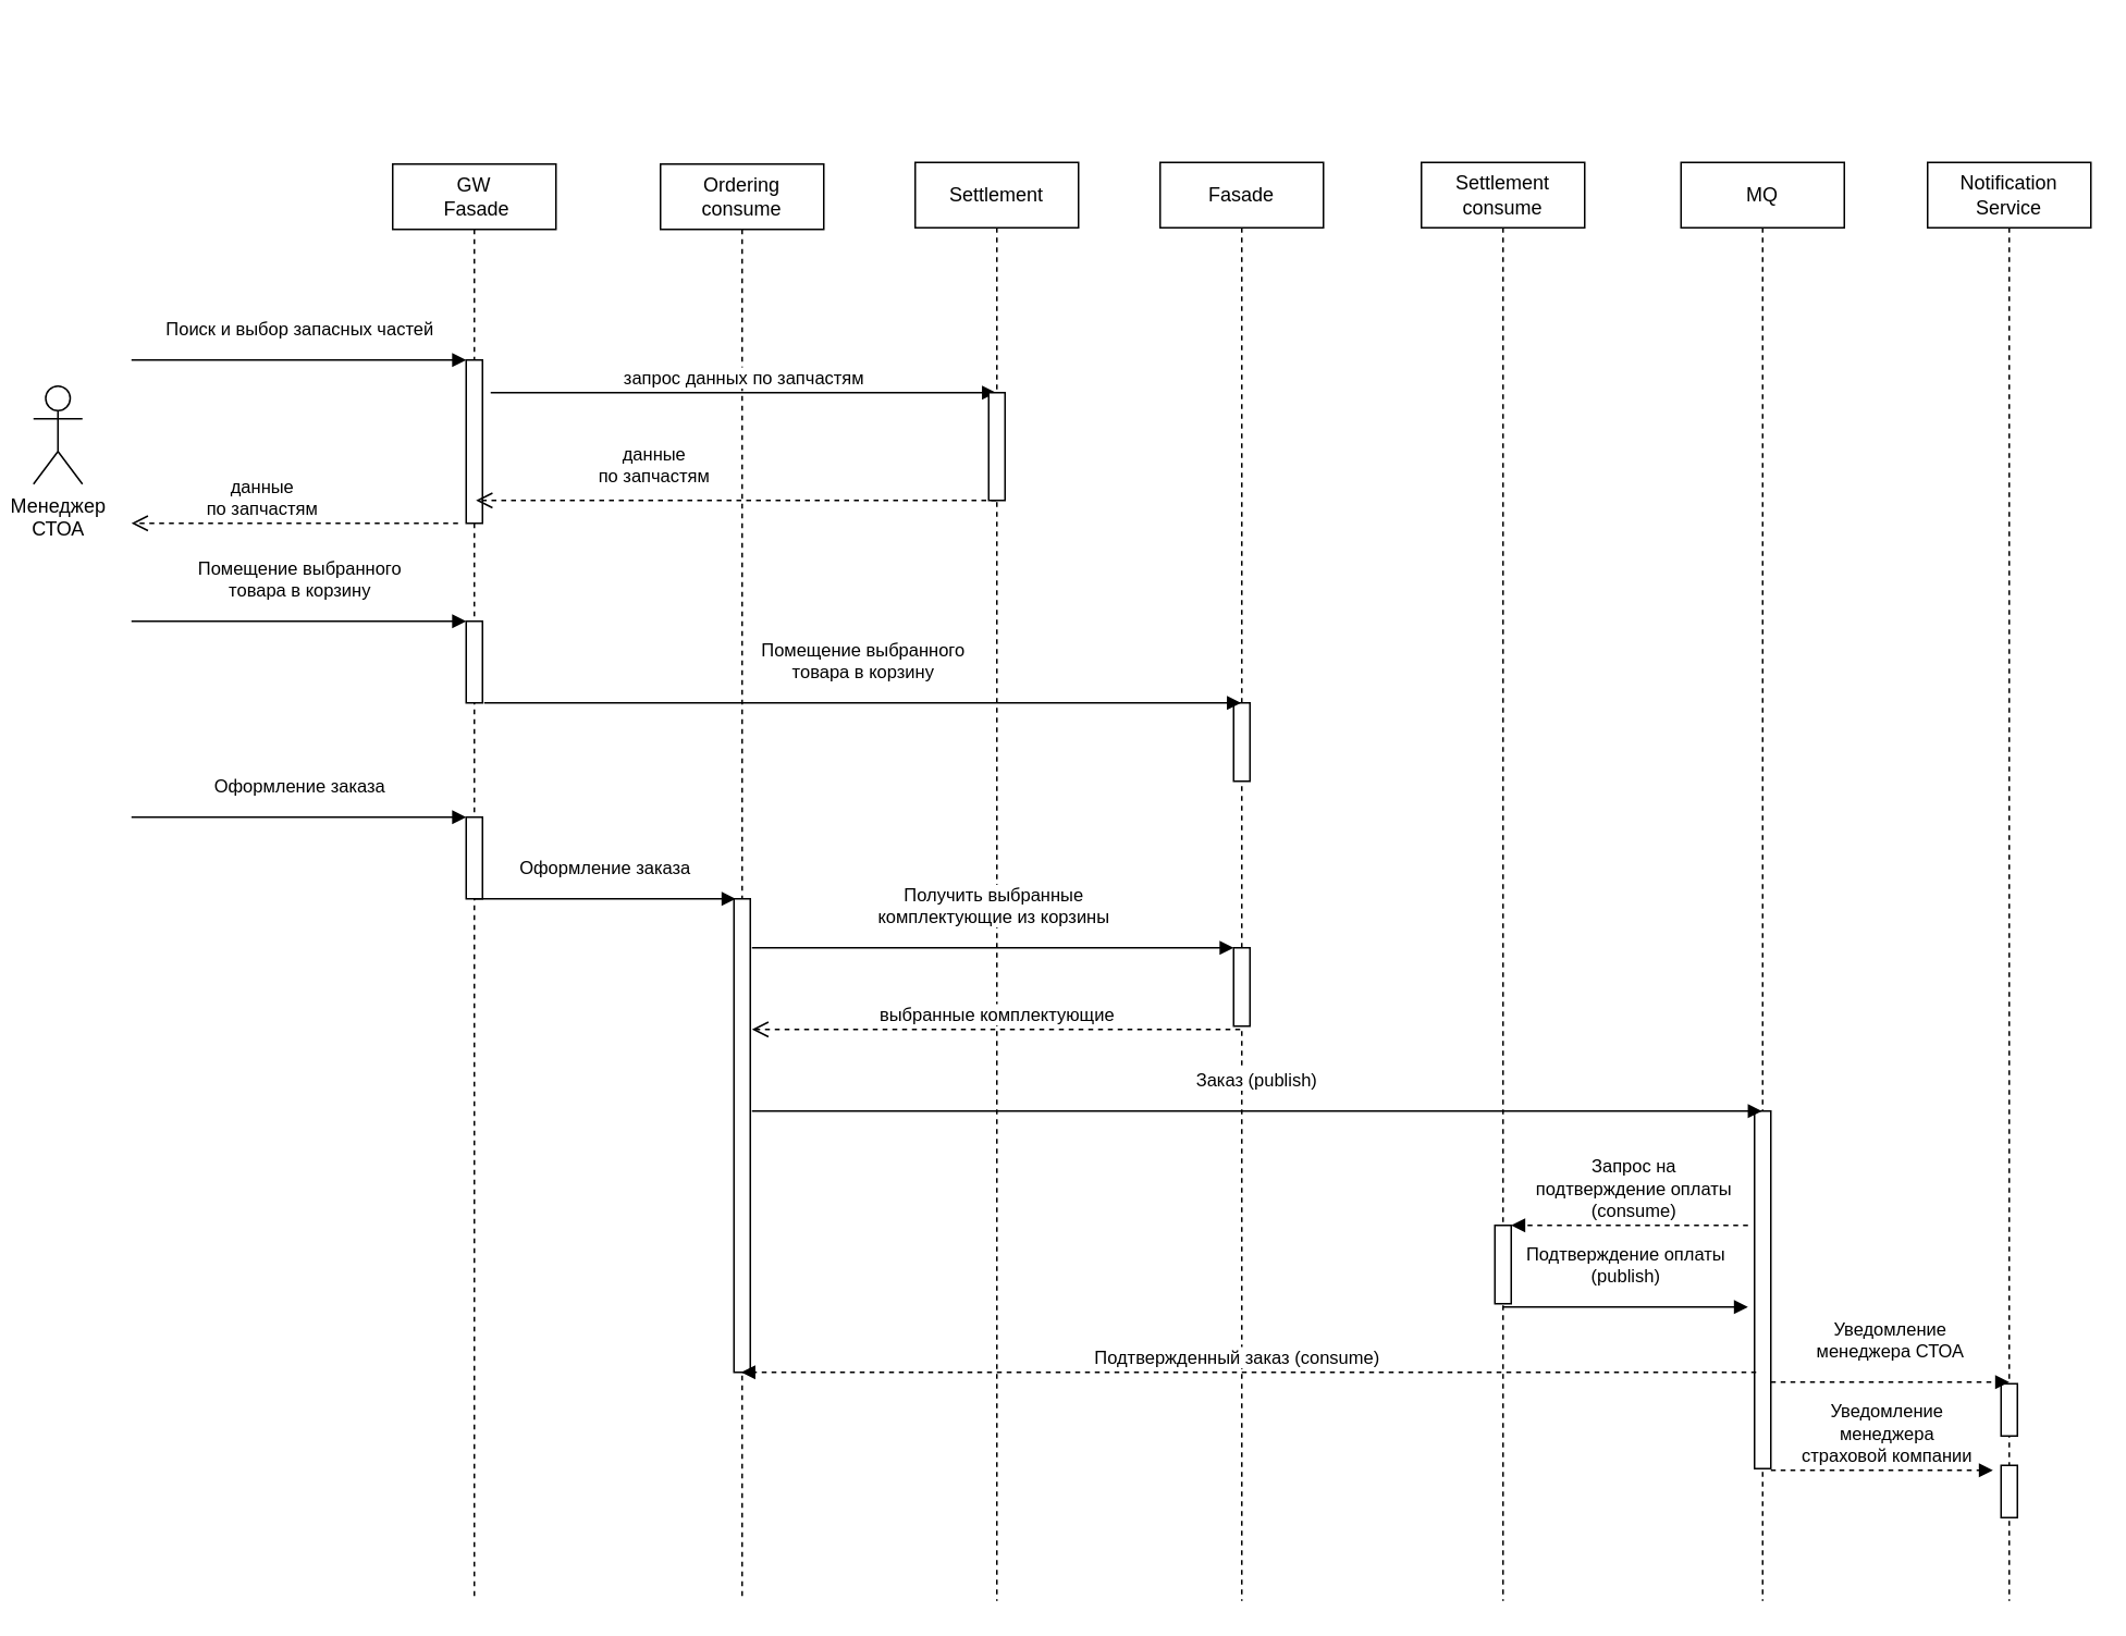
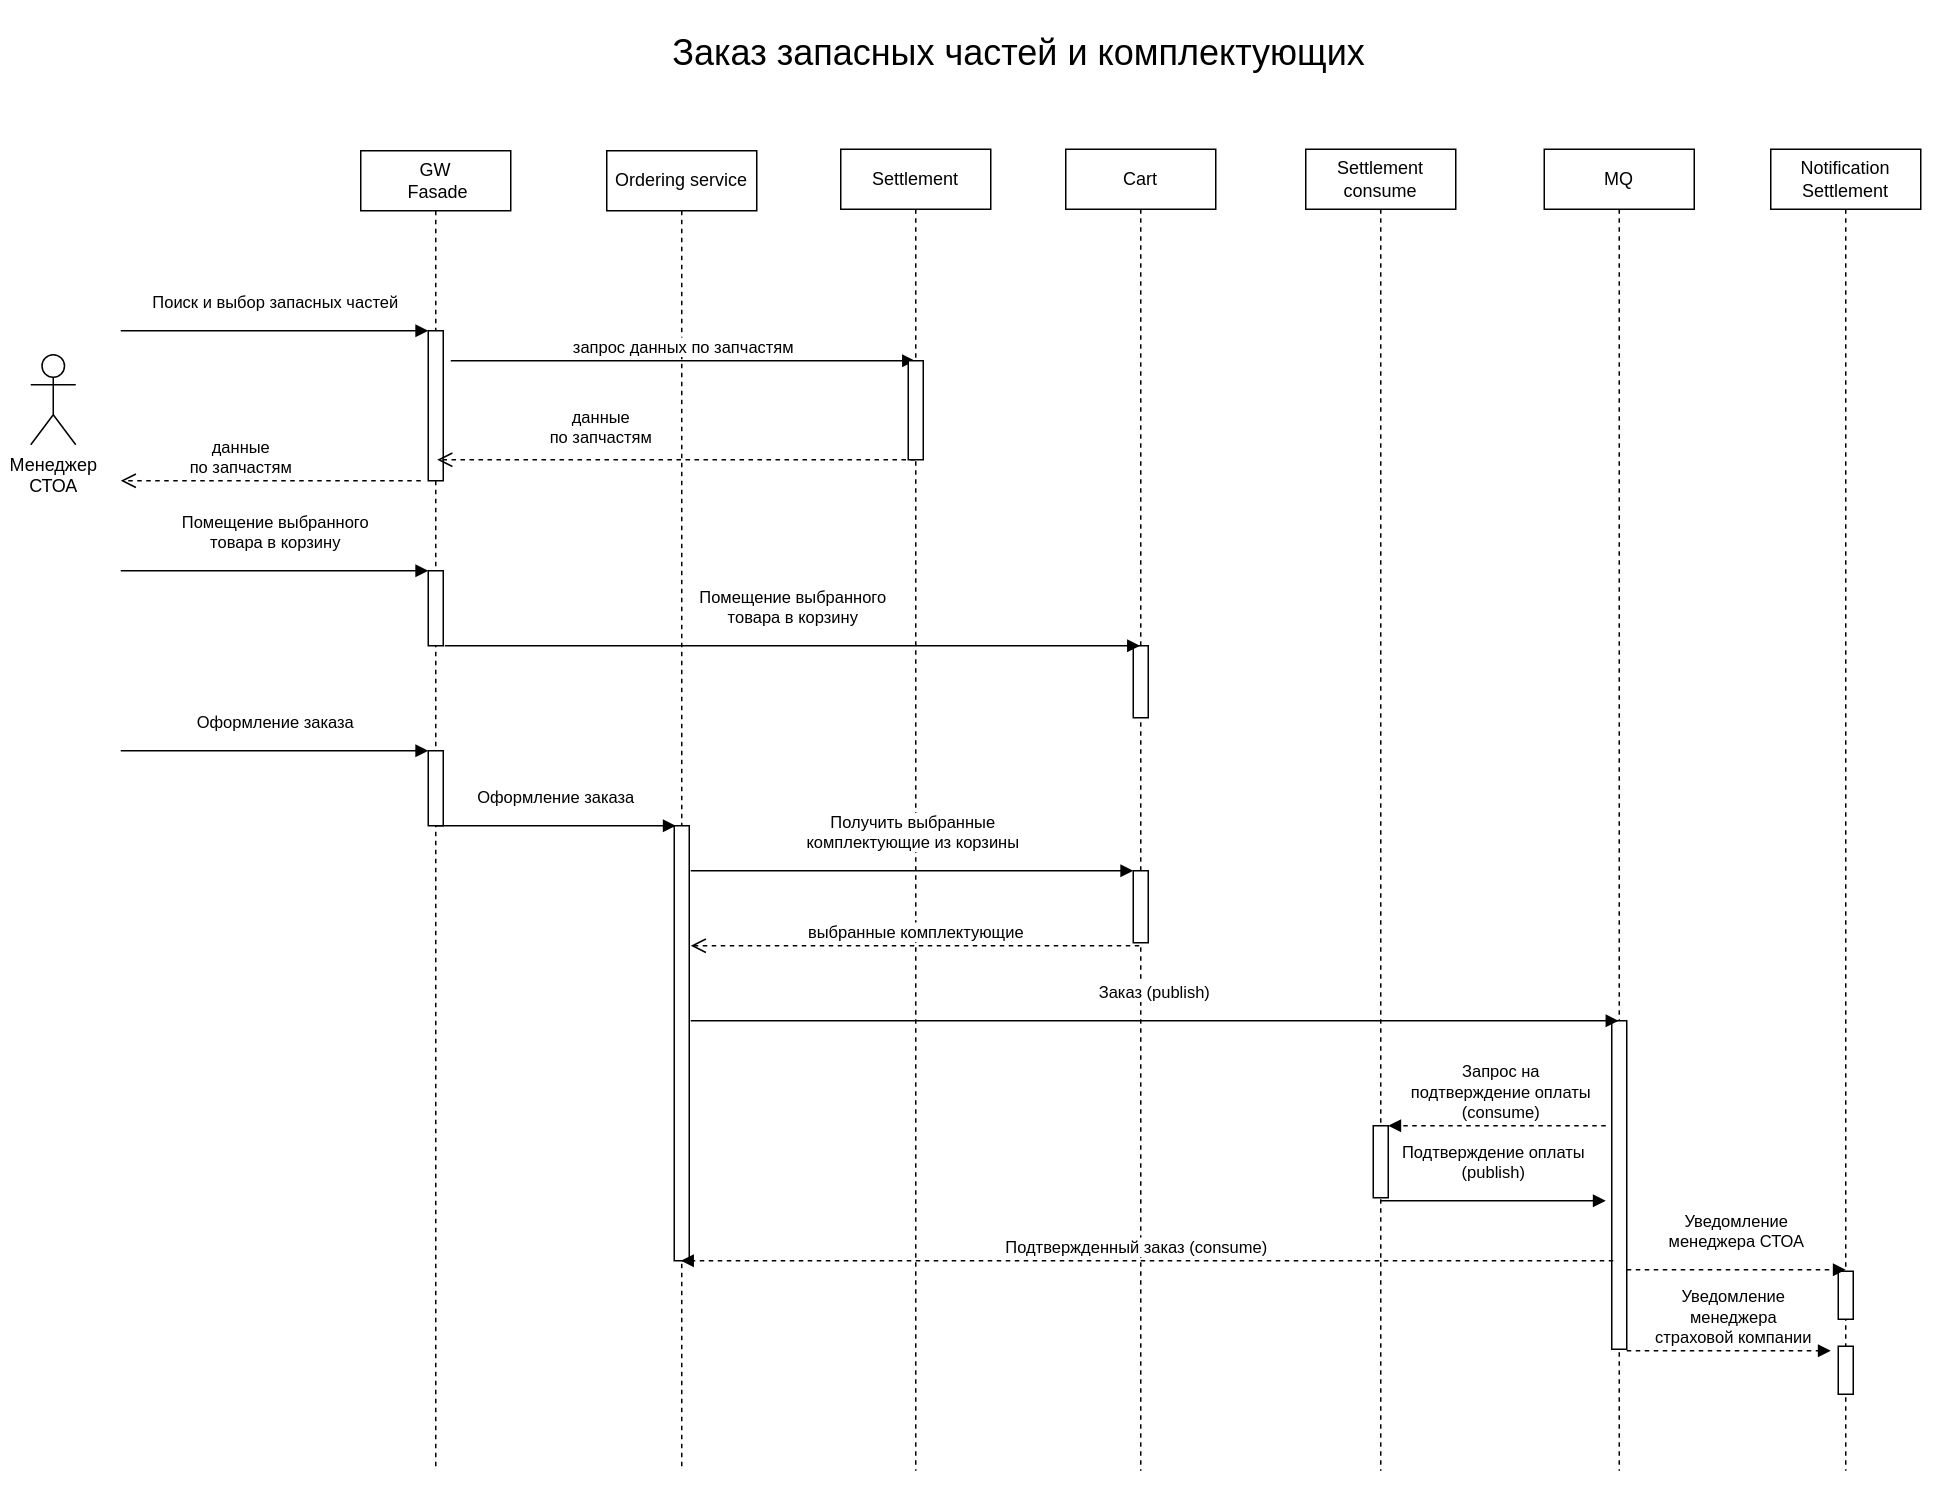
+ <mxCell id="13" value="Заказ запасных частей и комплектующих" style="text;html=1;strokeColor=none;fillColor=none;align=center;verticalAlign=middle;whiteSpace=wrap;rounded=0;fontSize=24;" parent="1" vertex="1"><mxGeometry x="274" width="810" height="30" as="geometry" y="20" /></mxCell>
- <mxCell id="23" value="Fasade" style="shape=umlLifeline;perimeter=lifelinePerimeter;whiteSpace=wrap;html=1;container=1;dropTarget=0;collapsible=0;recursiveResize=0;outlineConnect=0;portConstraint=eastwest;newEdgeStyle={&quot;edgeStyle&quot;:&quot;elbowEdgeStyle&quot;,&quot;elbow&quot;:&quot;vertical&quot;,&quot;curved&quot;:0,&quot;rounded&quot;:0};" parent="1" vertex="1"><mxGeometry x="710" y="99" width="100" height="881" as="geometry" /></mxCell>
+ <mxCell id="23" value="Cart" style="shape=umlLifeline;perimeter=lifelinePerimeter;whiteSpace=wrap;html=1;container=1;dropTarget=0;collapsible=0;recursiveResize=0;outlineConnect=0;portConstraint=eastwest;newEdgeStyle={&quot;edgeStyle&quot;:&quot;elbowEdgeStyle&quot;,&quot;elbow&quot;:&quot;vertical&quot;,&quot;curved&quot;:0,&quot;rounded&quot;:0};" parent="1" vertex="1"><mxGeometry x="710" y="99" width="100" height="881" as="geometry" /></mxCell>
- <mxCell id="4" value="Notification Service" style="shape=umlLifeline;perimeter=lifelinePerimeter;whiteSpace=wrap;html=1;container=1;dropTarget=0;collapsible=0;recursiveResize=0;outlineConnect=0;portConstraint=eastwest;newEdgeStyle={&quot;edgeStyle&quot;:&quot;elbowEdgeStyle&quot;,&quot;elbow&quot;:&quot;vertical&quot;,&quot;curved&quot;:0,&quot;rounded&quot;:0};" parent="1" vertex="1"><mxGeometry x="1180" y="99" width="100" height="881" as="geometry" /></mxCell>
+ <mxCell id="4" value="Notification Settlement" style="shape=umlLifeline;perimeter=lifelinePerimeter;whiteSpace=wrap;html=1;container=1;dropTarget=0;collapsible=0;recursiveResize=0;outlineConnect=0;portConstraint=eastwest;newEdgeStyle={&quot;edgeStyle&quot;:&quot;elbowEdgeStyle&quot;,&quot;elbow&quot;:&quot;vertical&quot;,&quot;curved&quot;:0,&quot;rounded&quot;:0};" parent="1" vertex="1"><mxGeometry x="1180" y="99" width="100" height="881" as="geometry" /></mxCell>
- <mxCell id="10" value="Ordering consume" style="shape=umlLifeline;perimeter=lifelinePerimeter;whiteSpace=wrap;html=1;container=1;dropTarget=0;collapsible=0;recursiveResize=0;outlineConnect=0;portConstraint=eastwest;newEdgeStyle={&quot;curved&quot;:0,&quot;rounded&quot;:0};" parent="1" vertex="1"><mxGeometry x="404" y="100" width="100" height="880" as="geometry" /></mxCell>
+ <mxCell id="10" value="Ordering service" style="shape=umlLifeline;perimeter=lifelinePerimeter;whiteSpace=wrap;html=1;container=1;dropTarget=0;collapsible=0;recursiveResize=0;outlineConnect=0;portConstraint=eastwest;newEdgeStyle={&quot;curved&quot;:0,&quot;rounded&quot;:0};" parent="1" vertex="1"><mxGeometry x="404" y="100" width="100" height="880" as="geometry" /></mxCell>
